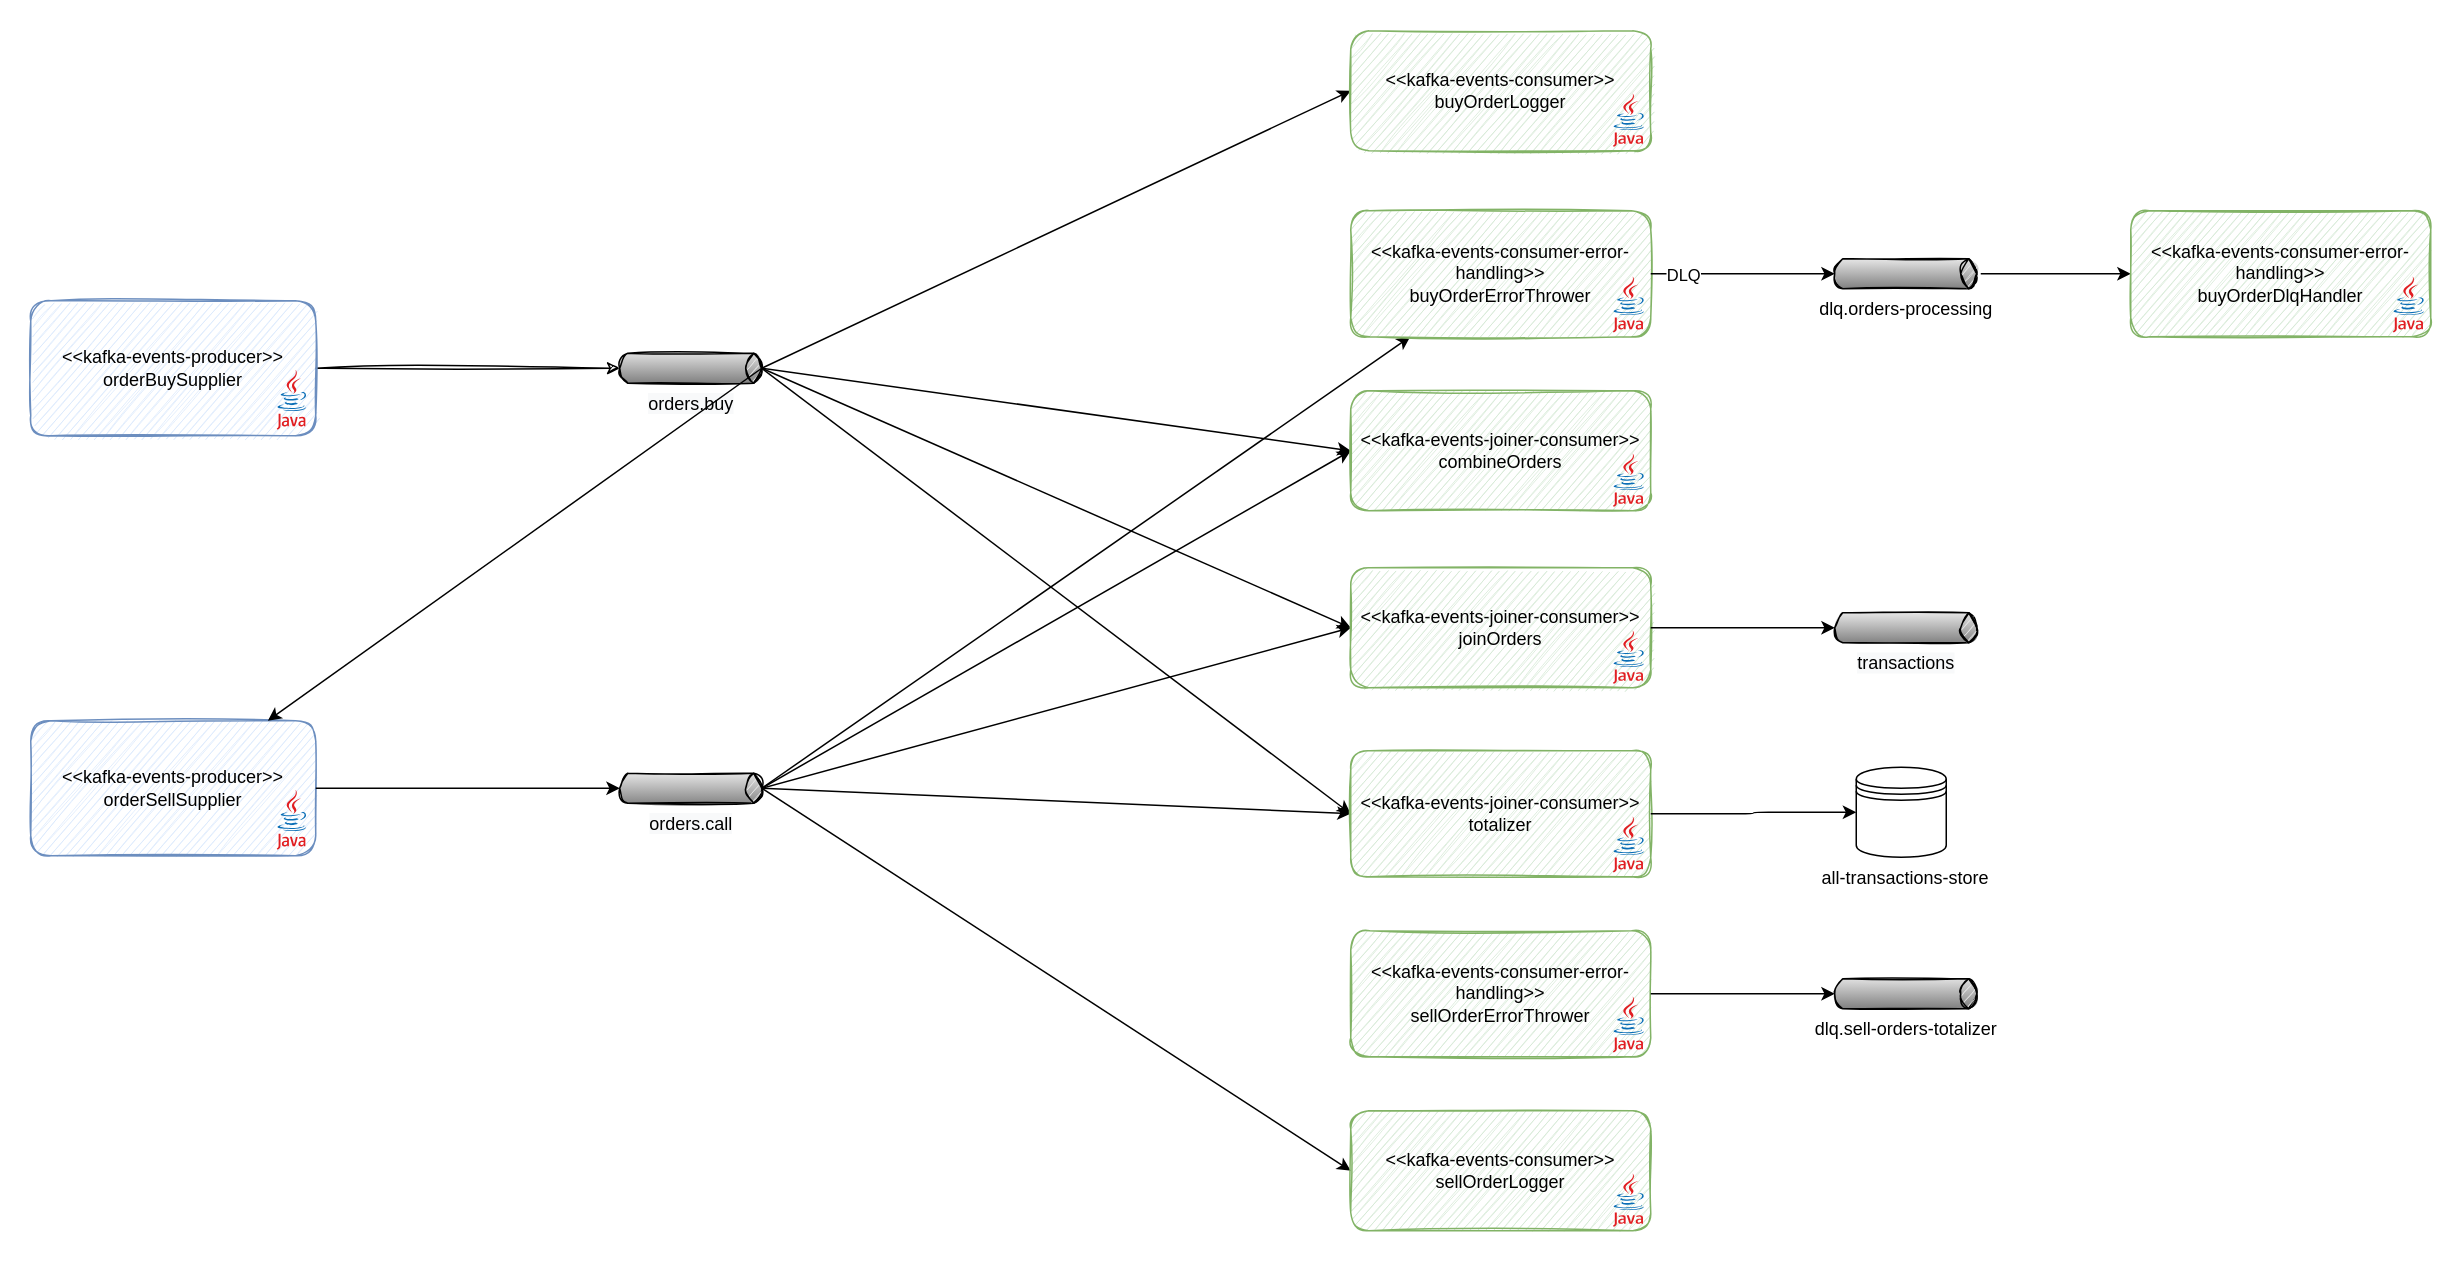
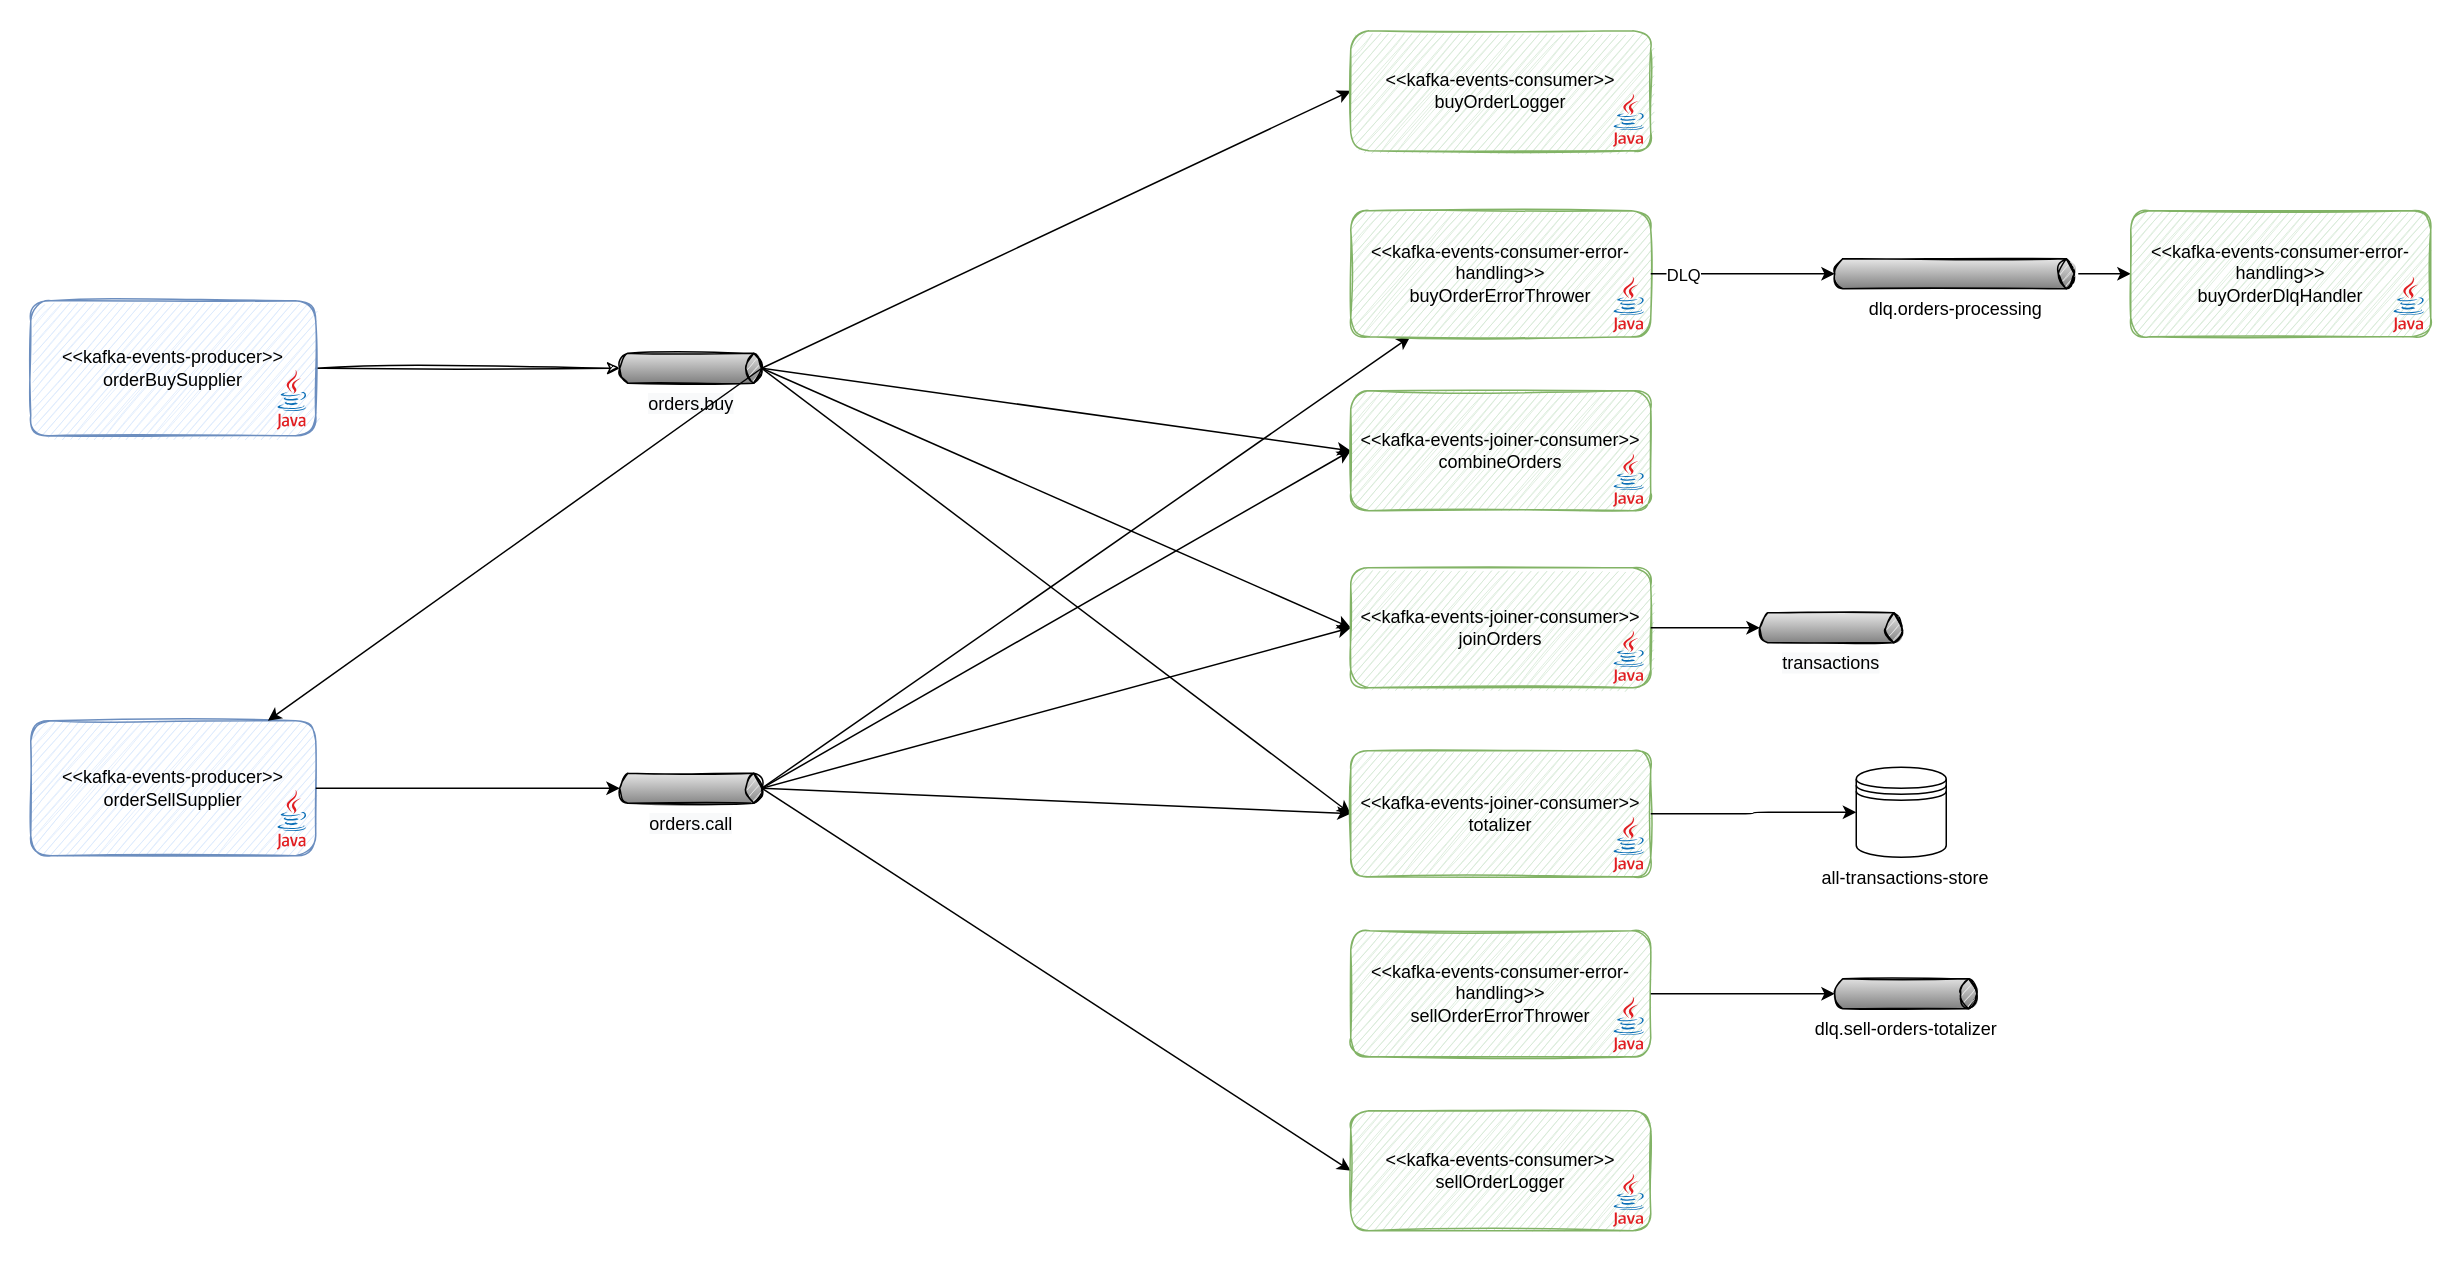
- <mxCell id="47" value="&lt;span style=&quot;font-size: 12px&quot;&gt;dlq.orders-processing&lt;/span&gt;" style="strokeWidth=1;outlineConnect=0;dashed=0;align=center;html=1;fontSize=8;shape=mxgraph.eip.messageChannel;verticalLabelPosition=bottom;labelBackgroundColor=#ffffff;verticalAlign=top;fontFamily=Helvetica;sketch=1;rounded=1;" vertex="1" parent="1"><mxGeometry x="1220" y="172" width="100" height="20" as="geometry" /></mxCell>
+ <mxCell id="47" value="&lt;span style=&quot;font-size: 12px&quot;&gt;dlq.orders-processing&lt;/span&gt;" style="strokeWidth=1;outlineConnect=0;dashed=0;align=center;html=1;fontSize=8;shape=mxgraph.eip.messageChannel;verticalLabelPosition=bottom;labelBackgroundColor=#ffffff;verticalAlign=top;fontFamily=Helvetica;sketch=1;rounded=1;" vertex="1" parent="1"><mxGeometry x="1220" y="172" width="165" height="20" as="geometry" /></mxCell>
- <mxCell id="34" value="&lt;span style=&quot;font-size: 12px ; background-color: rgb(248 , 249 , 250)&quot;&gt;transactions&lt;/span&gt;" style="strokeWidth=1;outlineConnect=0;dashed=0;align=center;html=1;fontSize=8;shape=mxgraph.eip.messageChannel;verticalLabelPosition=bottom;labelBackgroundColor=#ffffff;verticalAlign=top;fontFamily=Helvetica;sketch=1;rounded=1;" vertex="1" parent="1"><mxGeometry x="1220" y="408" width="100" height="20" as="geometry" /></mxCell>
+ <mxCell id="34" value="&lt;span style=&quot;font-size: 12px ; background-color: rgb(248 , 249 , 250)&quot;&gt;transactions&lt;/span&gt;" style="strokeWidth=1;outlineConnect=0;dashed=0;align=center;html=1;fontSize=8;shape=mxgraph.eip.messageChannel;verticalLabelPosition=bottom;labelBackgroundColor=#ffffff;verticalAlign=top;fontFamily=Helvetica;sketch=1;rounded=1;" vertex="1" parent="1"><mxGeometry x="1170" y="408" width="100" height="20" as="geometry" /></mxCell>
